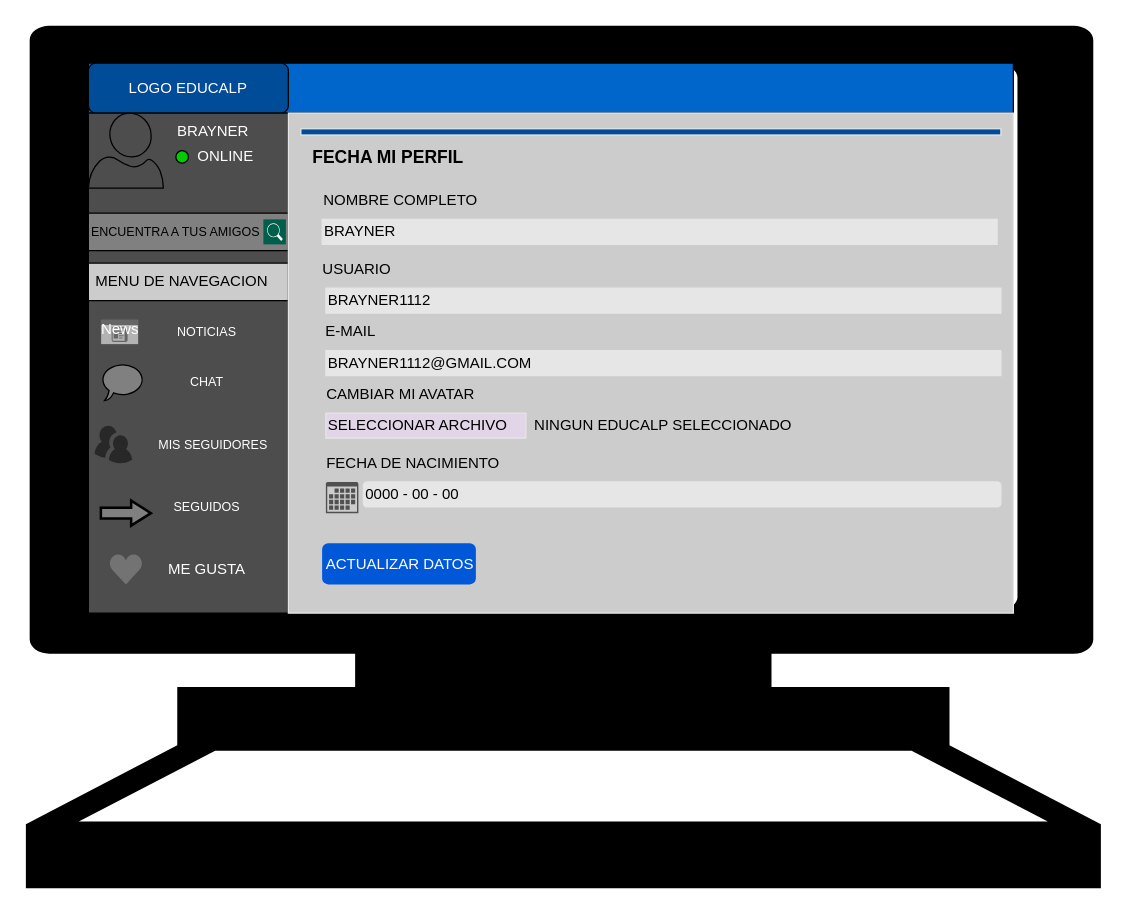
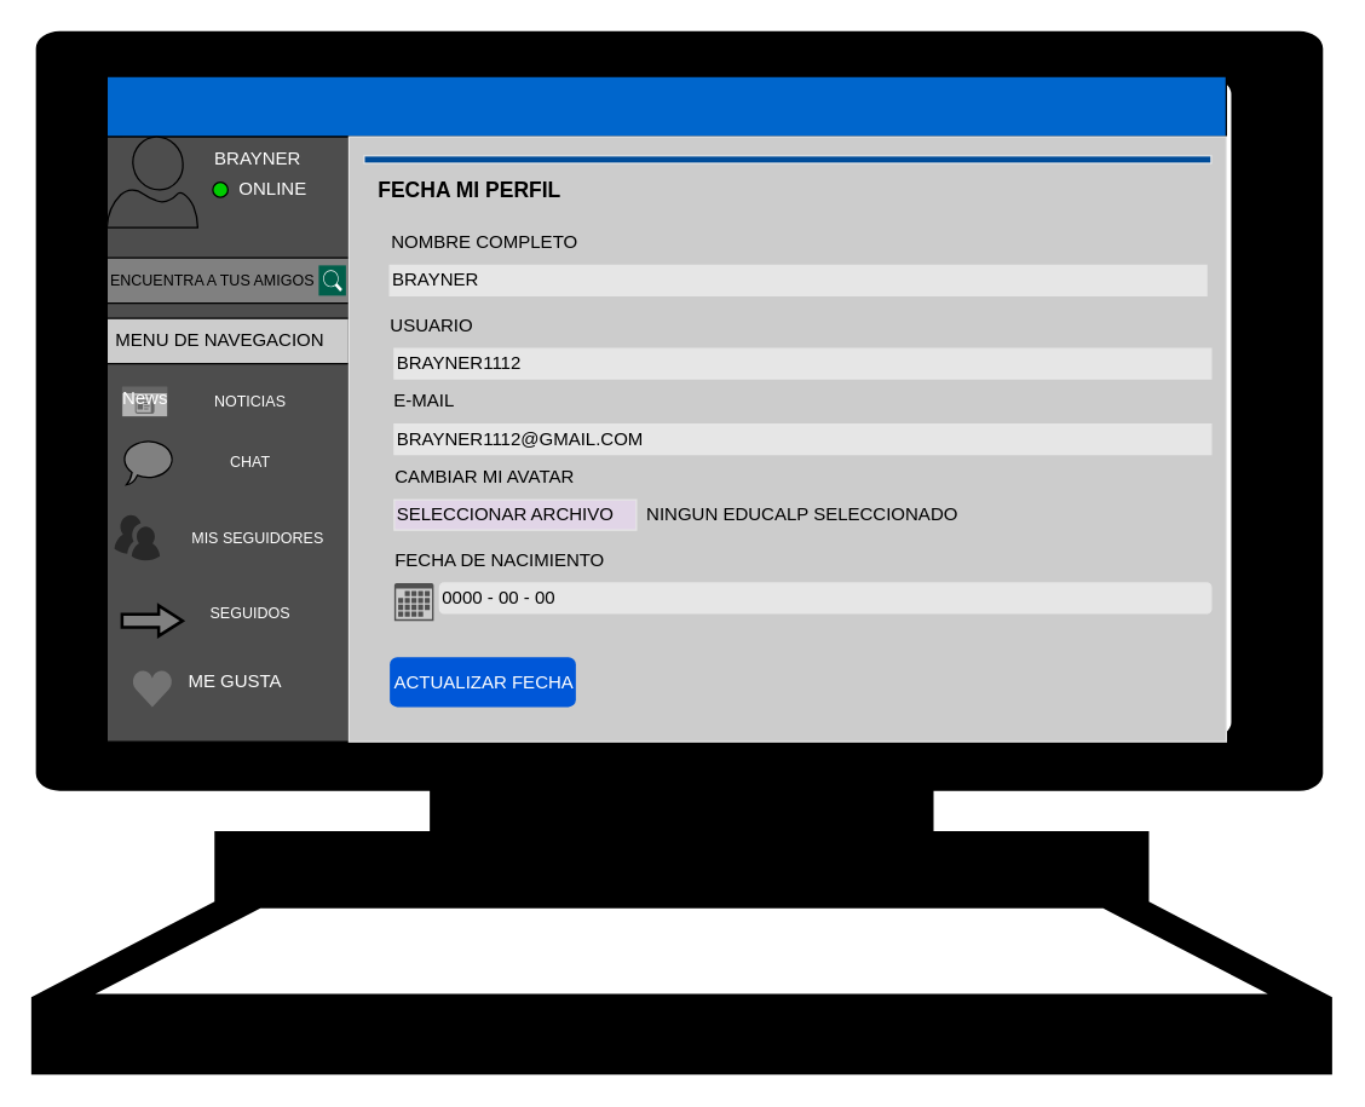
- <mxCell id="4" value="&lt;font color=&quot;#ffffff&quot;&gt;LOGO EDUCALP&lt;/font&gt;" style="rounded=1;whiteSpace=wrap;html=1;fillColor=#004C99;" parent="1" vertex="1"><mxGeometry x="70" y="50" width="160" height="40" as="geometry" /></mxCell>
- <mxCell id="40" value="ACTUALIZAR DATOS" style="rounded=1;fillColor=#0057D8;strokeColor=none;html=1;fontColor=#ffffff;align=center;verticalAlign=middle;fontStyle=0;fontSize=12;sketch=0;" parent="1" vertex="1"><mxGeometry x="257" y="434" width="123" height="33" as="geometry" /></mxCell>
+ <mxCell id="40" value="ACTUALIZAR FECHA" style="rounded=1;fillColor=#0057D8;strokeColor=none;html=1;fontColor=#ffffff;align=center;verticalAlign=middle;fontStyle=0;fontSize=12;sketch=0;" parent="1" vertex="1"><mxGeometry x="257" y="434" width="123" height="33" as="geometry" /></mxCell>
- <mxCell id="17" value="&lt;font style=&quot;font-size: 12px&quot; color=&quot;#ffffff&quot;&gt;ME GUSTA&lt;/font&gt;" style="text;html=1;strokeColor=none;fillColor=none;align=center;verticalAlign=middle;whiteSpace=wrap;rounded=0;fontSize=10;" parent="1" vertex="1"><mxGeometry x="130" y="440" width="70" height="30" as="geometry" /></mxCell>
+ <mxCell id="17" value="&lt;font style=&quot;font-size: 12px&quot; color=&quot;#ffffff&quot;&gt;ME GUSTA&lt;/font&gt;" style="text;html=1;strokeColor=none;fillColor=none;align=center;verticalAlign=middle;whiteSpace=wrap;rounded=0;fontSize=10;" parent="1" vertex="1"><mxGeometry x="120" y="435" width="70" height="30" as="geometry" /></mxCell>
